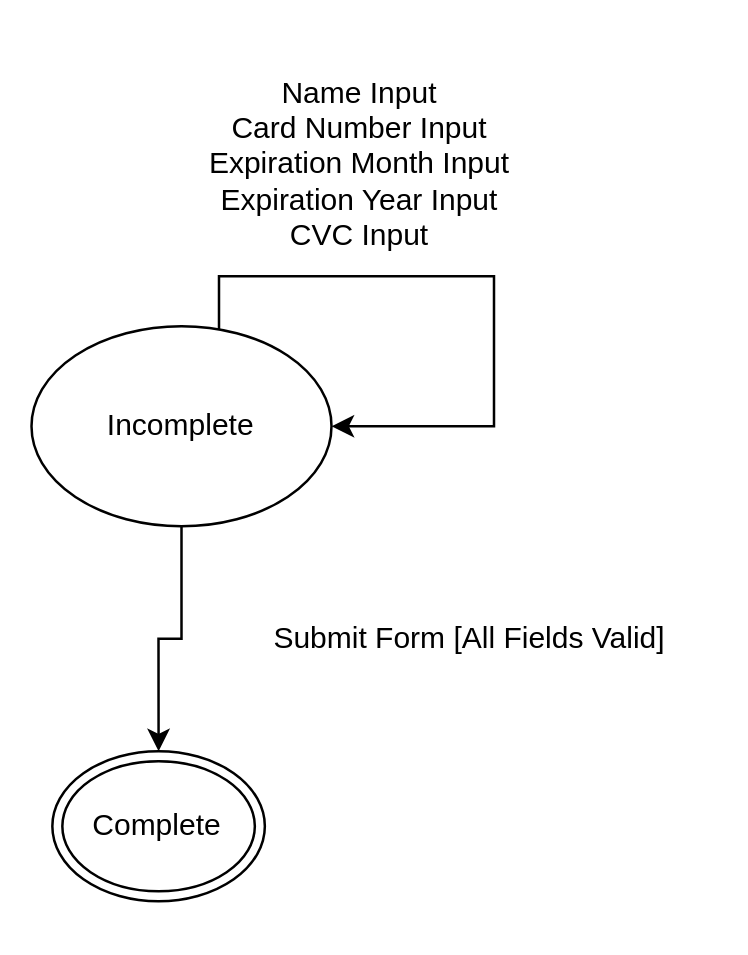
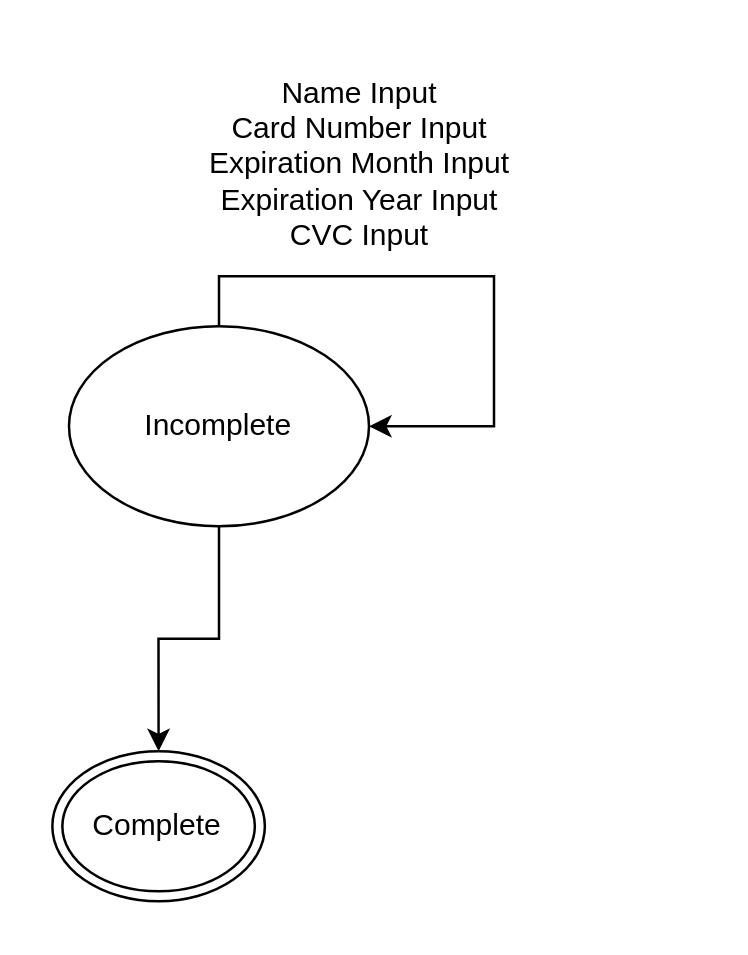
- <mxCell id="3" value="Incomplete" style="ellipse;whiteSpace=wrap;html=1;" vertex="1" parent="1"><mxGeometry x="12" y="130" width="120" height="80" as="geometry" /></mxCell>
+ <mxCell id="3" value="Incomplete" style="ellipse;whiteSpace=wrap;html=1;" vertex="1" parent="1"><mxGeometry x="27" y="130" width="120" height="80" as="geometry" /></mxCell>
- <mxCell id="7" value="Submit Form [All Fields Valid]" style="text;html=1;align=center;verticalAlign=middle;resizable=0;points=[];autosize=1;strokeColor=none;fillColor=none;" vertex="1" parent="1"><mxGeometry x="97" y="240" width="180" height="30" as="geometry" /></mxCell>
